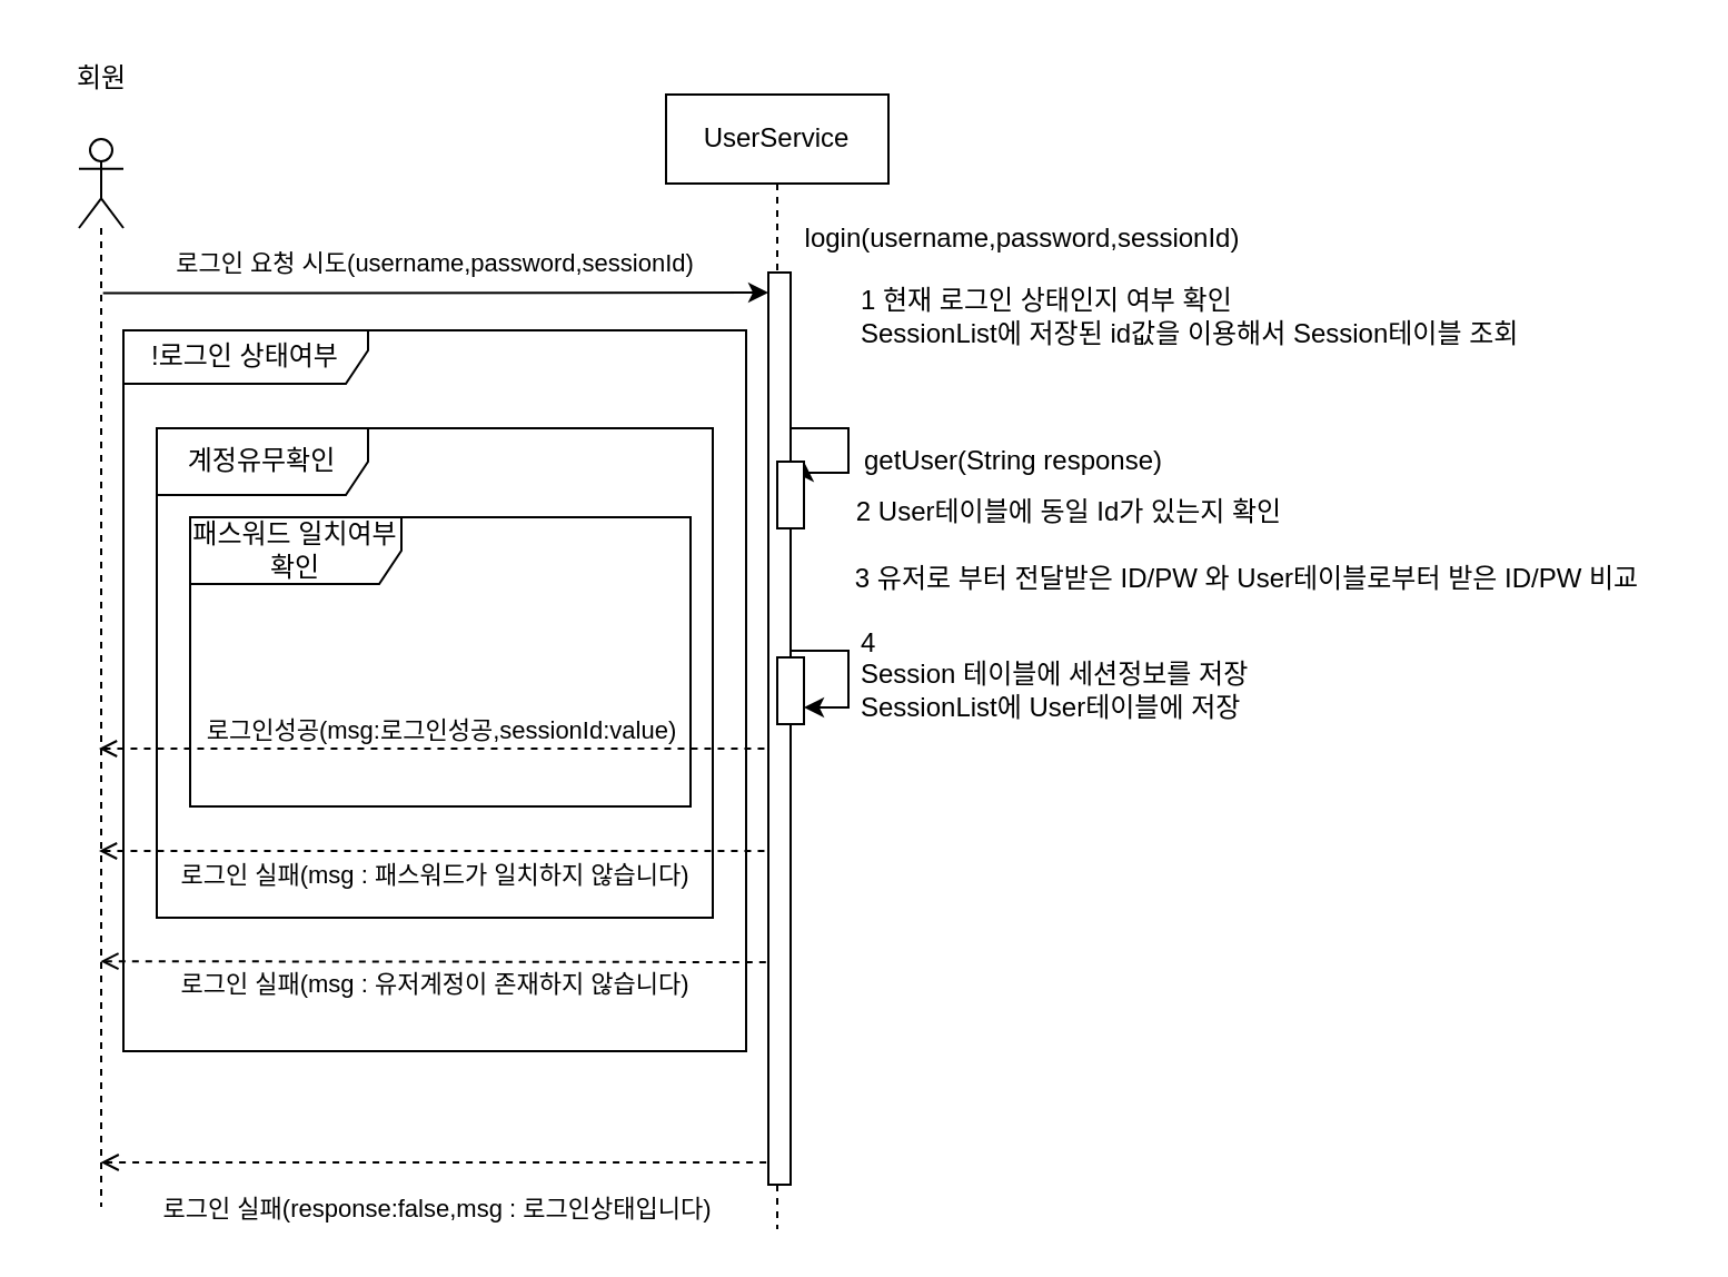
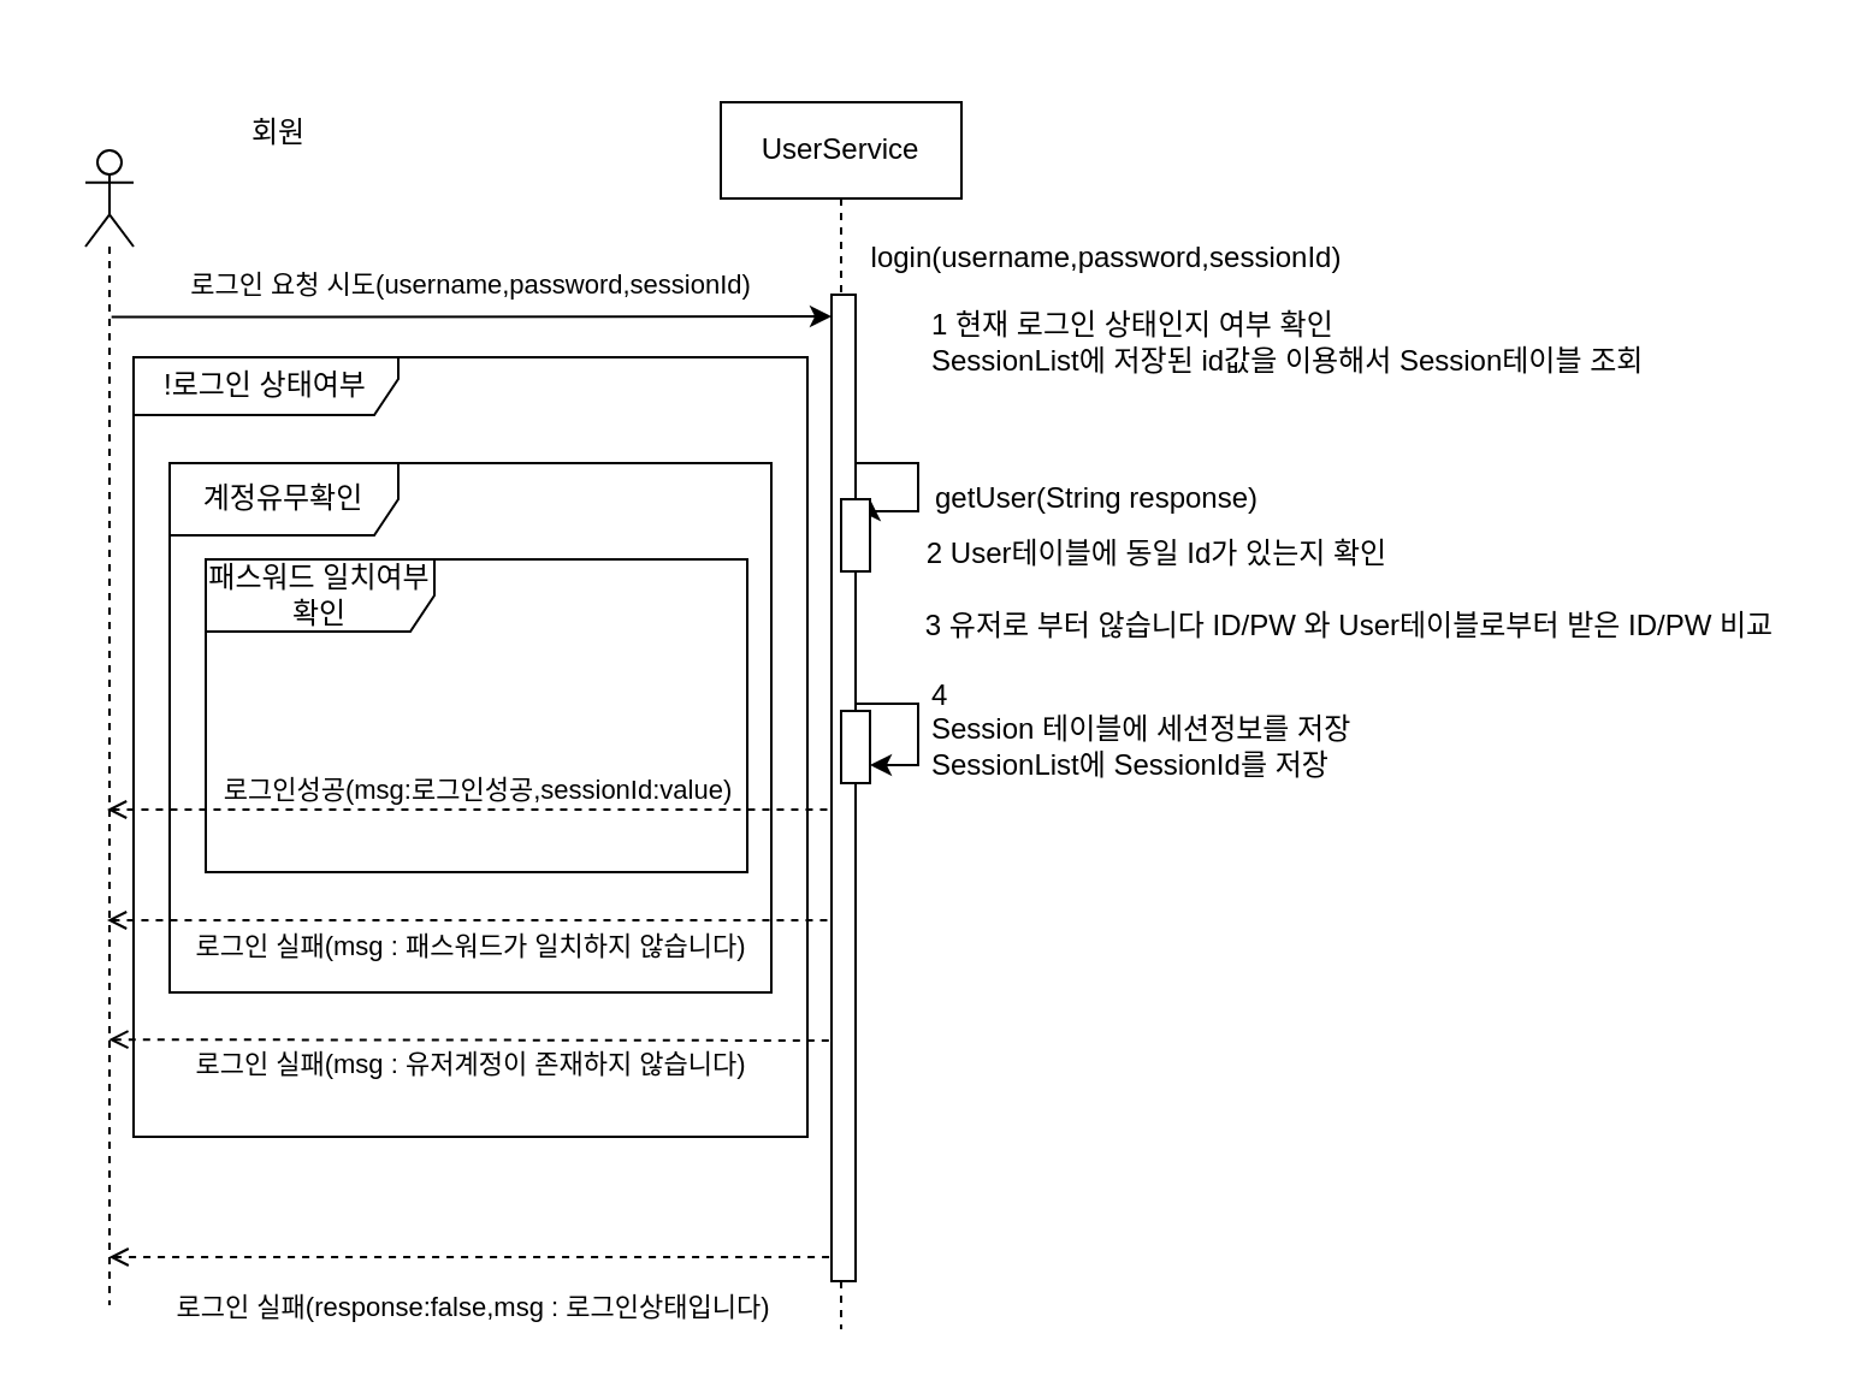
- <mxCell id="3" value="회원" style="text;html=1;align=center;verticalAlign=middle;resizable=0;points=[];autosize=1;strokeColor=none;fillColor=none;" parent="1" vertex="1"><mxGeometry x="20" y="20" width="50" height="30" as="geometry" /></mxCell>
+ <mxCell id="3" value="회원" style="text;html=1;align=center;verticalAlign=middle;resizable=0;points=[];autosize=1;strokeColor=none;fillColor=none;" parent="1" vertex="1"><mxGeometry x="90" y="40" width="50" height="30" as="geometry" /></mxCell>
- <mxCell id="17" value="3 유저로 부터 전달받은 ID/PW 와 User테이블로부터 받은 ID/PW 비교" style="text;html=1;align=center;verticalAlign=middle;resizable=0;points=[];autosize=1;strokeColor=none;fillColor=none;" parent="1" vertex="1"><mxGeometry x="365" y="245" width="390" height="30" as="geometry" /></mxCell>
+ <mxCell id="17" value="3 유저로 부터 않습니다 ID/PW 와 User테이블로부터 받은 ID/PW 비교" style="text;html=1;align=center;verticalAlign=middle;resizable=0;points=[];autosize=1;strokeColor=none;fillColor=none;" parent="1" vertex="1"><mxGeometry x="365" y="245" width="390" height="30" as="geometry" /></mxCell>
- <mxCell id="5" value="4&amp;nbsp;&lt;div&gt;Session 테이블에 세션정보를 저장&lt;/div&gt;&lt;div&gt;SessionList에 User테이블에 저장&lt;br&gt;&lt;div&gt;&lt;br&gt;&lt;/div&gt;&lt;/div&gt;" style="text;html=1;align=left;verticalAlign=middle;resizable=0;points=[];autosize=1;strokeColor=none;fillColor=none;" parent="1" vertex="1"><mxGeometry x="385" y="275" width="210" height="70" as="geometry" /></mxCell>
+ <mxCell id="5" value="4&amp;nbsp;&lt;div&gt;Session 테이블에 세션정보를 저장&lt;/div&gt;&lt;div&gt;SessionList에 SessionId를 저장&lt;br&gt;&lt;div&gt;&lt;br&gt;&lt;/div&gt;&lt;/div&gt;" style="text;html=1;align=left;verticalAlign=middle;resizable=0;points=[];autosize=1;strokeColor=none;fillColor=none;" parent="1" vertex="1"><mxGeometry x="385" y="275" width="210" height="70" as="geometry" /></mxCell>
